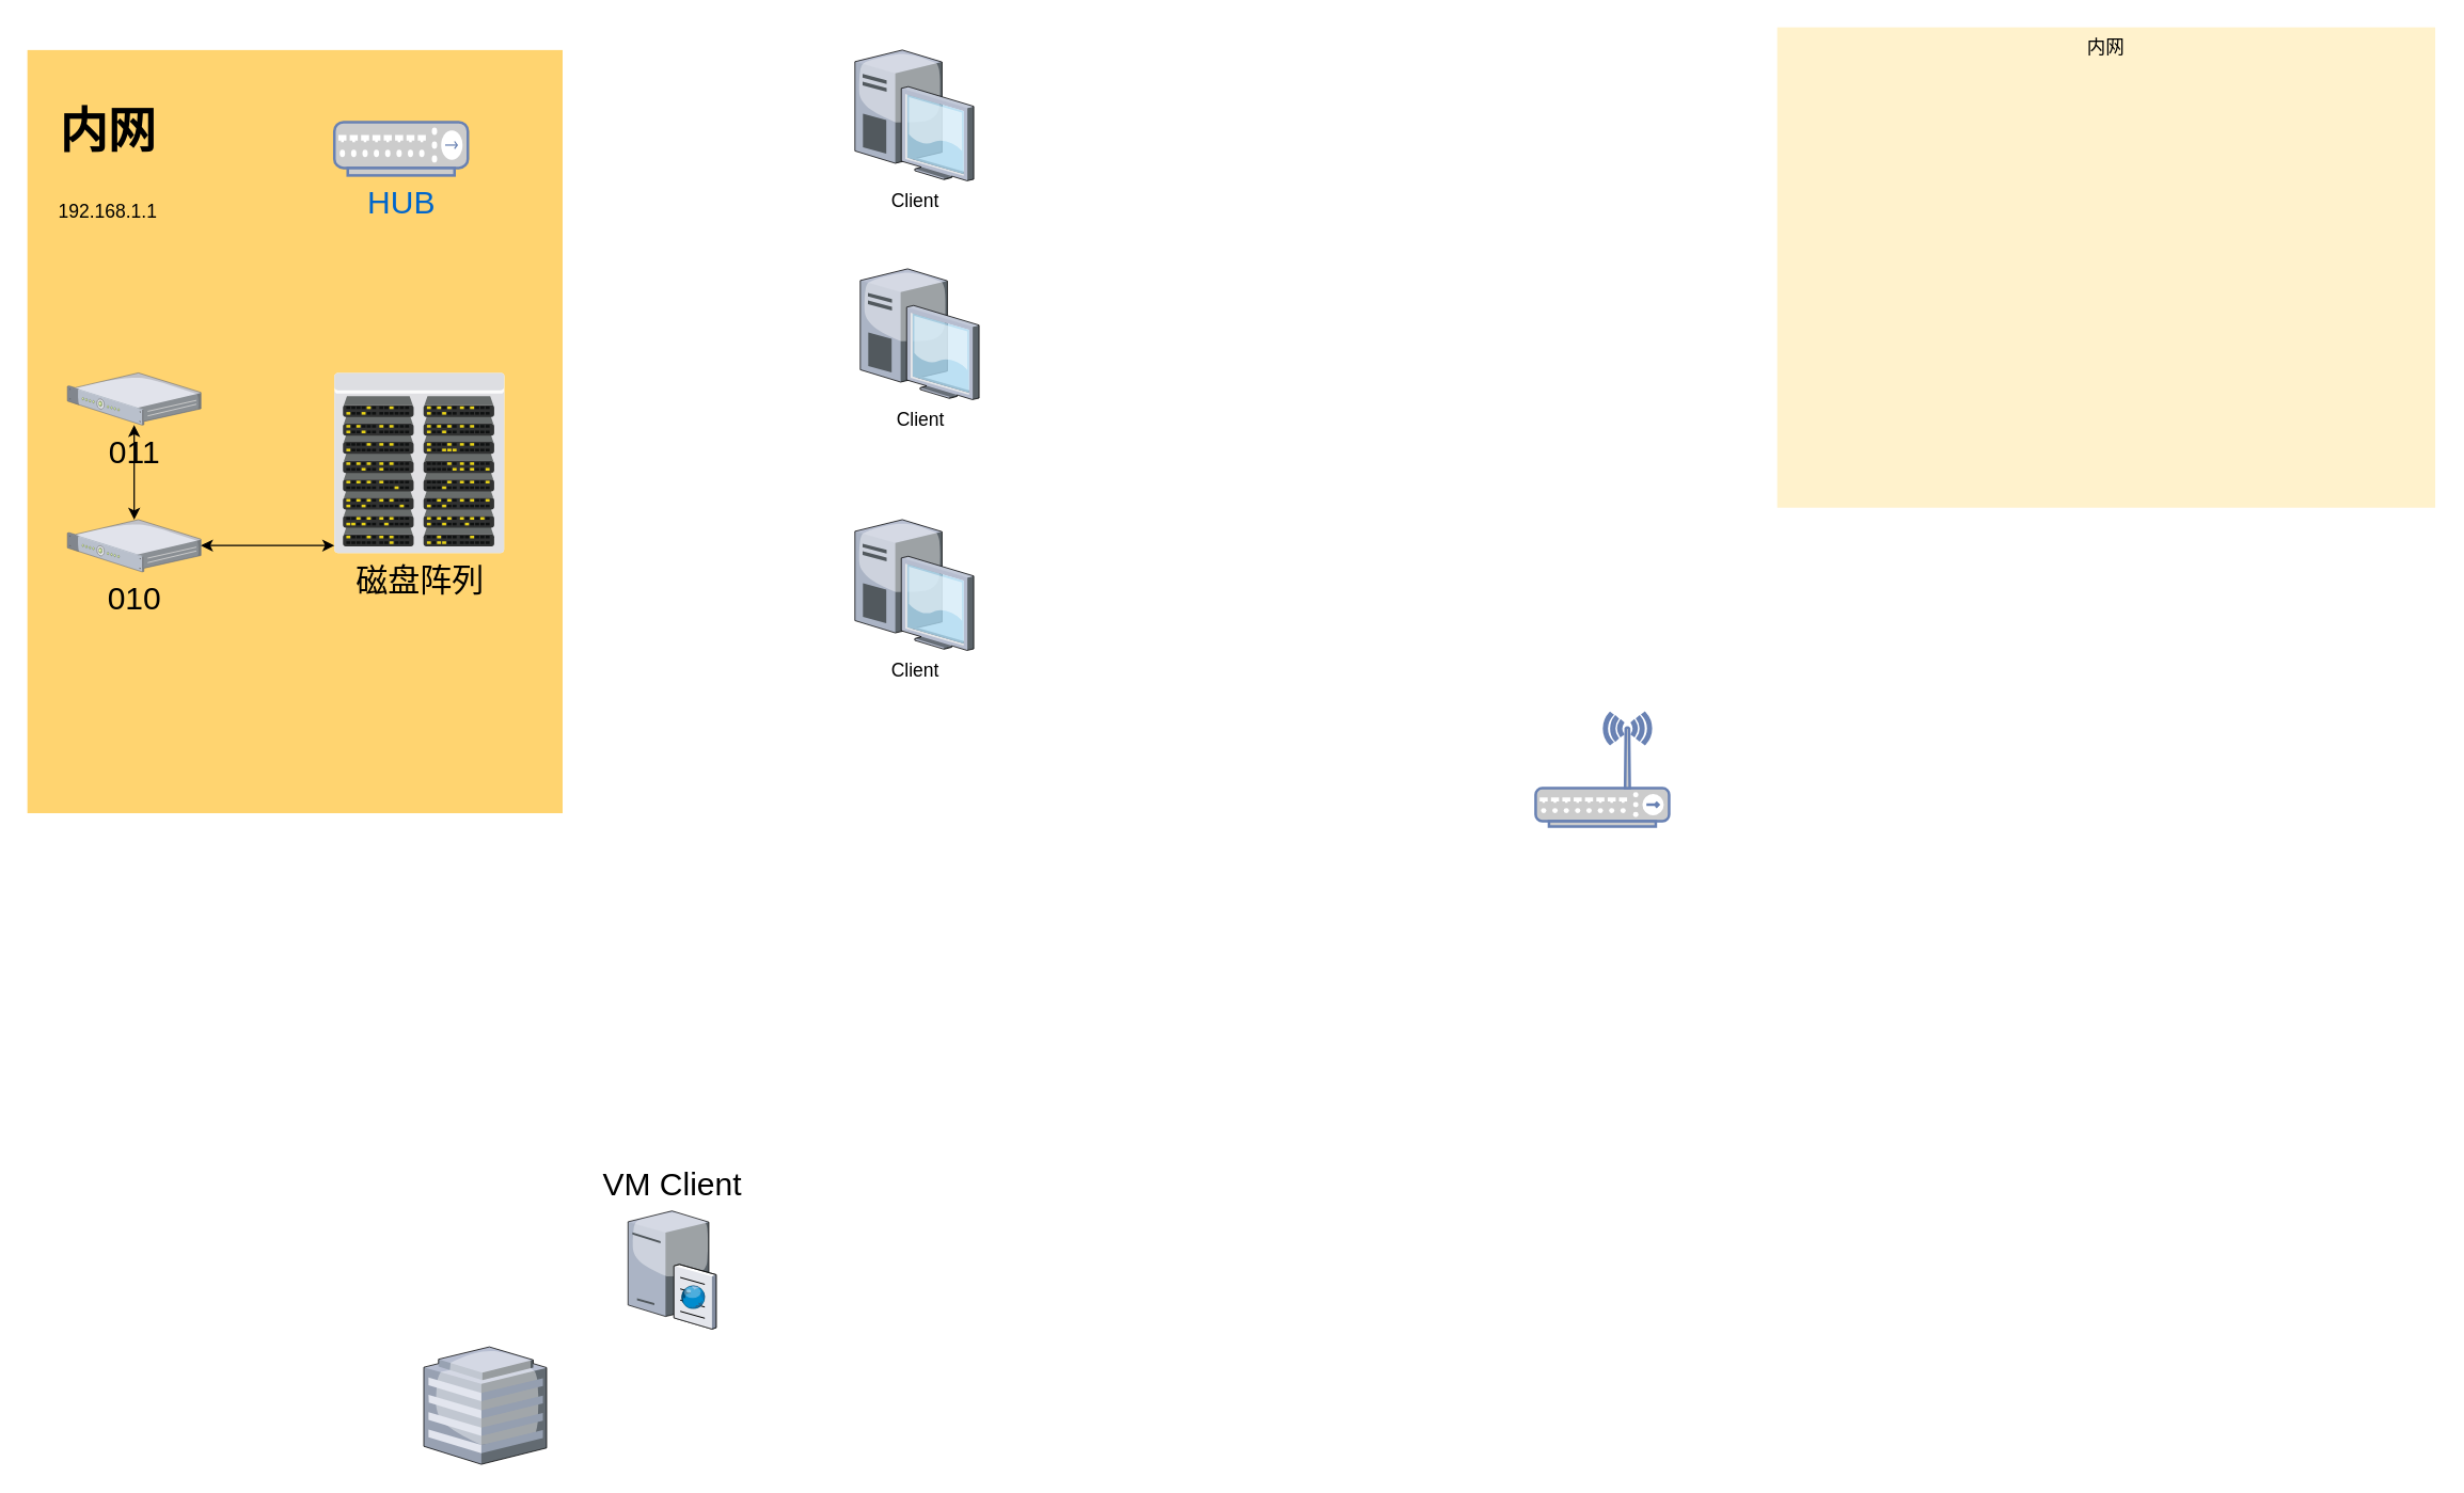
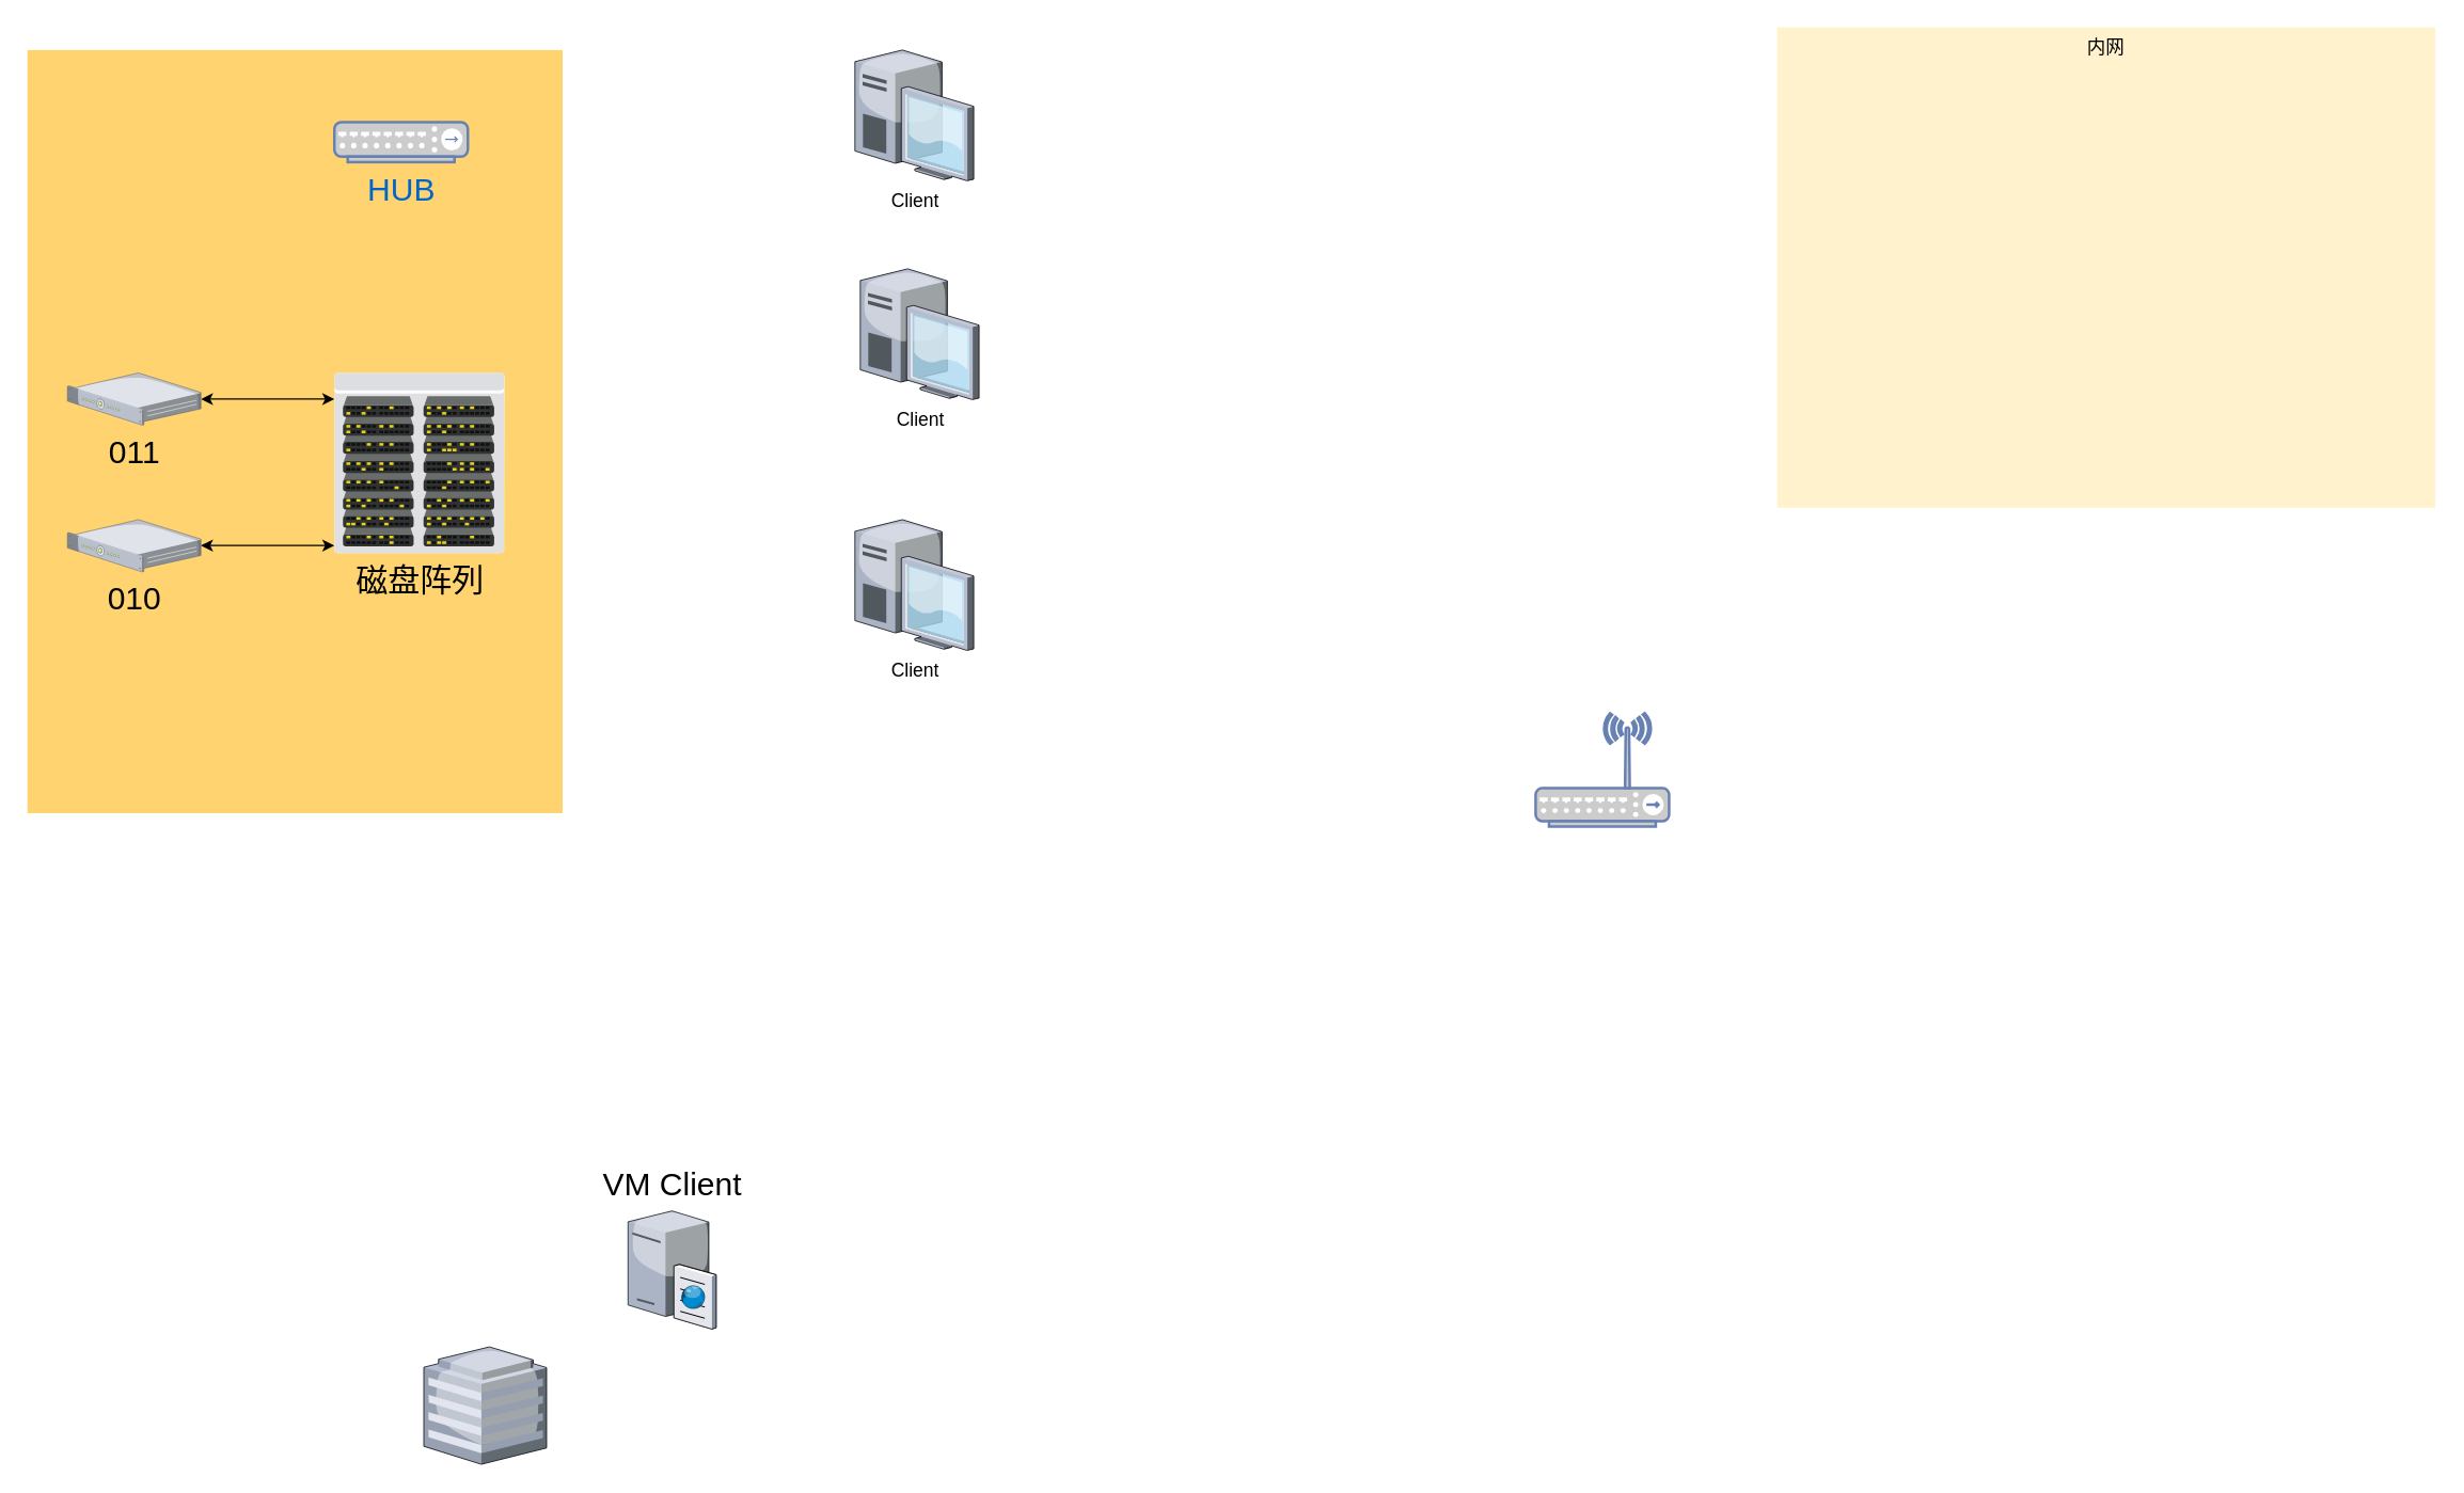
- <mxCell id="15" value="&lt;h2 style=&quot;border-color: var(--border-color);&quot;&gt;内网&lt;/h2&gt;&lt;div style=&quot;border-color: var(--border-color); font-size: 14px;&quot;&gt;192.168.1.1&lt;/div&gt;" style="text;html=1;align=center;verticalAlign=middle;resizable=0;points=[];autosize=1;strokeColor=none;fillColor=none;fontSize=24;" vertex="1" parent="1"><mxGeometry x="30" y="41" width="100" height="130" as="geometry" /></mxCell>
- <mxCell id="13" value="HUB" style="fontColor=#0066CC;verticalAlign=top;verticalLabelPosition=bottom;labelPosition=center;align=center;html=1;outlineConnect=0;fillColor=#CCCCCC;strokeColor=#6881B3;gradientColor=none;gradientDirection=north;strokeWidth=2;shape=mxgraph.networks.hub;fontSize=24;" vertex="1" parent="1"><mxGeometry x="250" y="91" width="100" height="40" as="geometry" /></mxCell>
+ <mxCell id="13" value="HUB" style="fontColor=#0066CC;verticalAlign=top;verticalLabelPosition=bottom;labelPosition=center;align=center;html=1;outlineConnect=0;fillColor=#CCCCCC;strokeColor=#6881B3;gradientColor=none;gradientDirection=north;strokeWidth=2;shape=mxgraph.networks.hub;fontSize=24;" vertex="1" parent="1"><mxGeometry x="250" y="91" width="100" height="30" as="geometry" /></mxCell>
+ <mxCell id="10" style="edgeStyle=orthogonalEdgeStyle;rounded=0;orthogonalLoop=1;jettySize=auto;html=1;fontSize=24;entryX=0;entryY=0.145;entryDx=0;entryDy=0;entryPerimeter=0;startArrow=classic;startFill=1;" edge="1" parent="1" source="11" target="12"><mxGeometry relative="1" as="geometry" /></mxCell>
- <mxCell id="17" style="edgeStyle=orthogonalEdgeStyle;rounded=0;orthogonalLoop=1;jettySize=auto;html=1;fontSize=24;startArrow=classic;startFill=1;" edge="1" parent="1" source="11" target="9"><mxGeometry relative="1" as="geometry"><mxPoint x="50" y="369" as="sourcePoint" /><mxPoint x="150" y="369" as="targetPoint" /><Array as="points" /></mxGeometry></mxCell>
